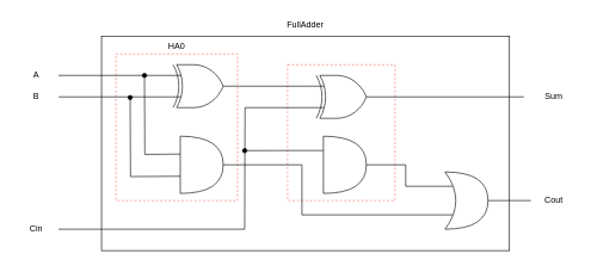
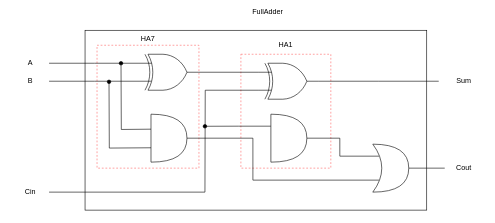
- <mxCell id="29" value="FullAdder" style="text;html=1;strokeColor=none;fillColor=none;align=center;verticalAlign=middle;whiteSpace=wrap;rounded=0;dashed=1;" vertex="1" parent="1"><mxGeometry x="396" y="20" width="60" height="30" as="geometry" /></mxCell>
+ <mxCell id="29" value="FullAdder" style="text;html=1;strokeColor=none;fillColor=none;align=center;verticalAlign=middle;whiteSpace=wrap;rounded=0;dashed=1;" vertex="1" parent="1"><mxGeometry x="416" y="5" width="60" height="30" as="geometry" /></mxCell>
- <mxCell id="27" value="HA0" style="text;html=1;strokeColor=none;fillColor=none;align=center;verticalAlign=middle;whiteSpace=wrap;rounded=0;dashed=1;" vertex="1" parent="1"><mxGeometry x="216" y="50" width="60" height="30" as="geometry" /></mxCell>
+ <mxCell id="27" value="HA7" style="text;html=1;strokeColor=none;fillColor=none;align=center;verticalAlign=middle;whiteSpace=wrap;rounded=0;dashed=1;" vertex="1" parent="1"><mxGeometry x="216" y="50" width="60" height="30" as="geometry" /></mxCell>
+ <mxCell id="28" value="HA1" style="text;html=1;strokeColor=none;fillColor=none;align=center;verticalAlign=middle;whiteSpace=wrap;rounded=0;dashed=1;" vertex="1" parent="1"><mxGeometry x="446" y="60" width="60" height="30" as="geometry" /></mxCell>
